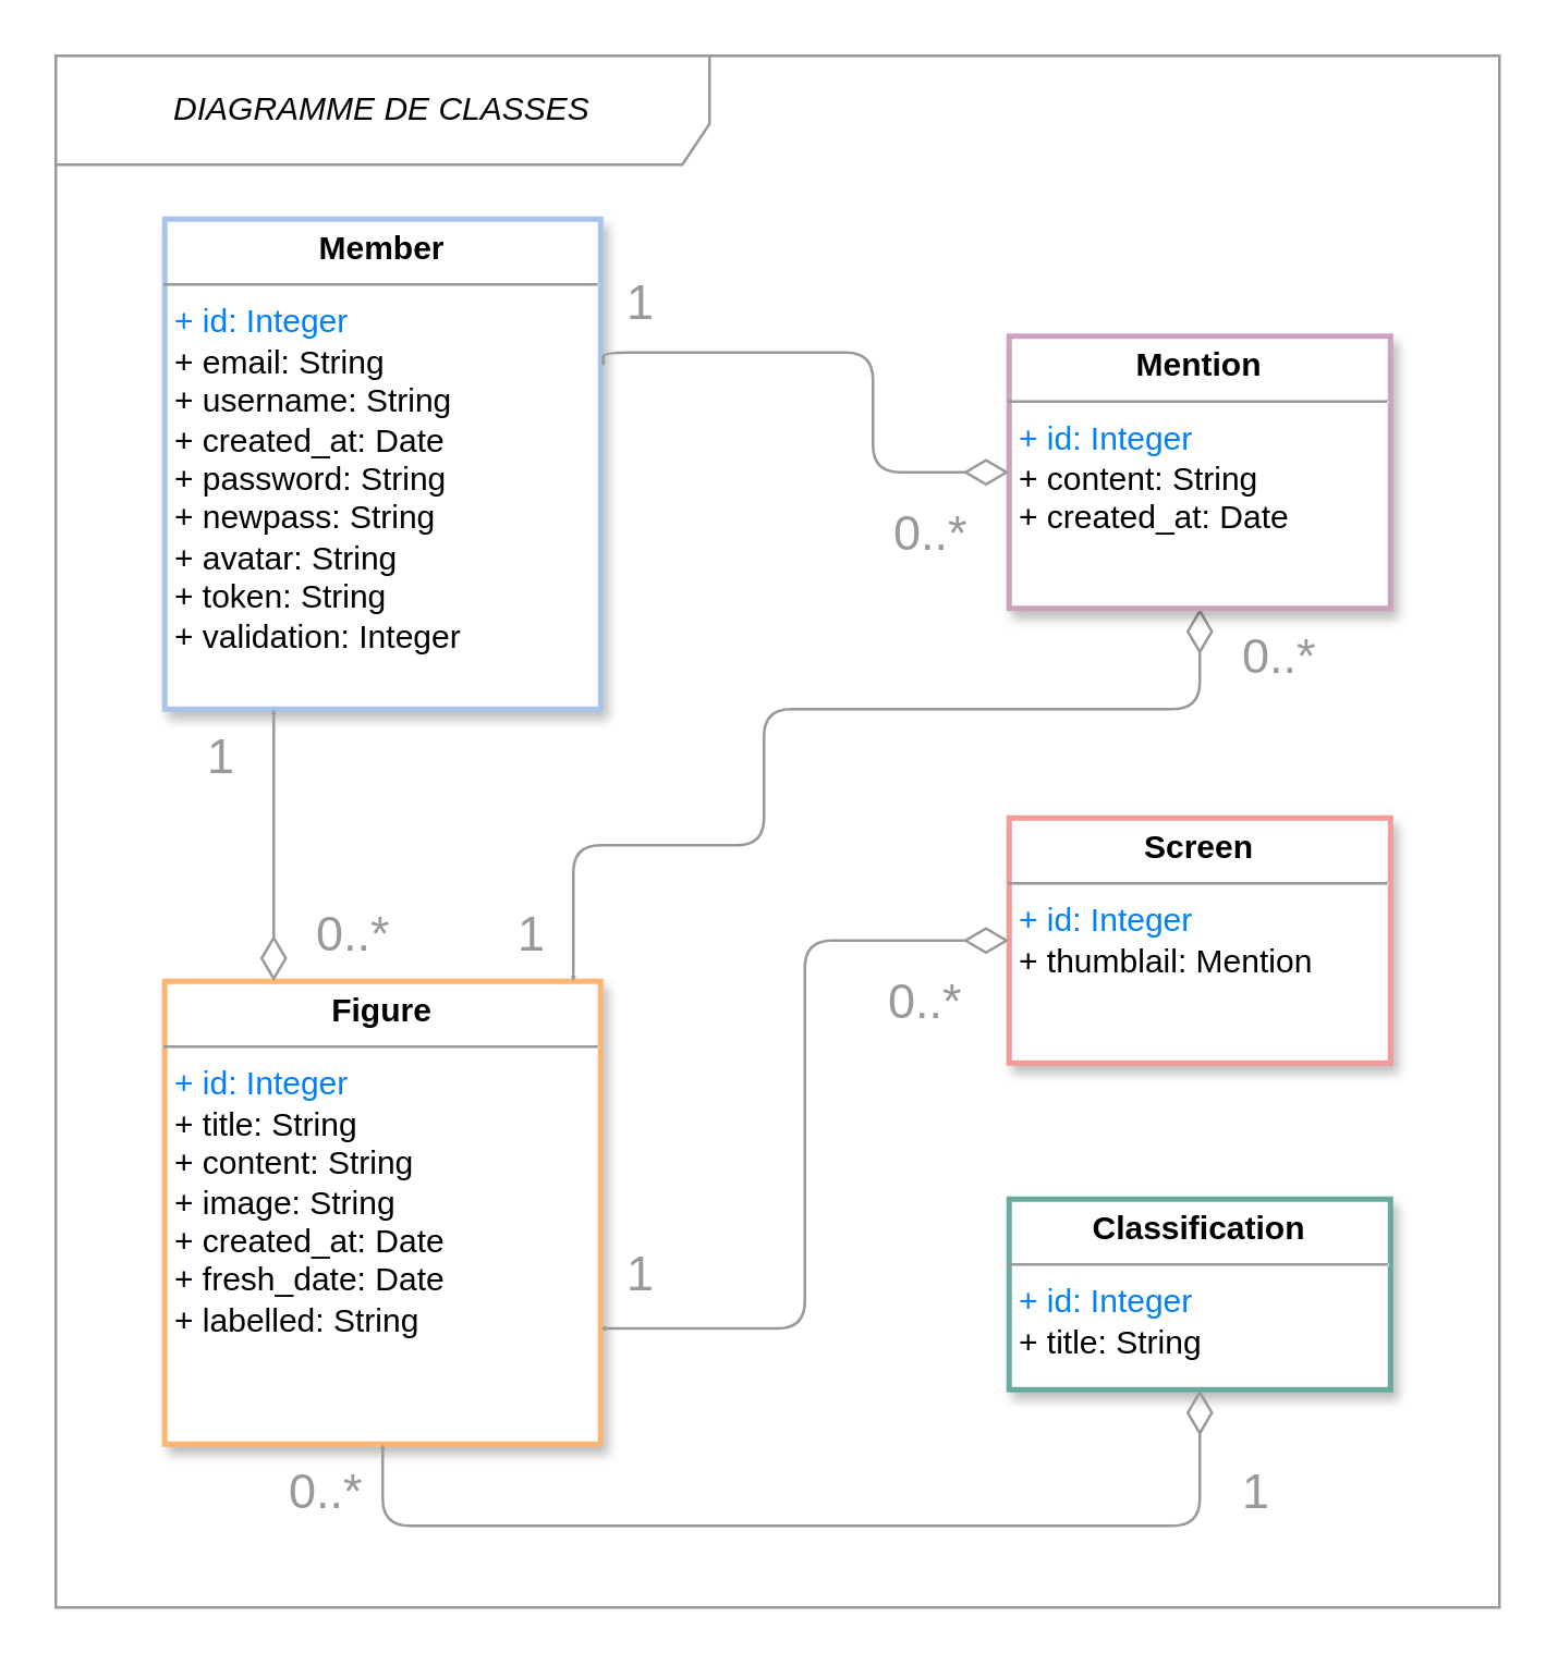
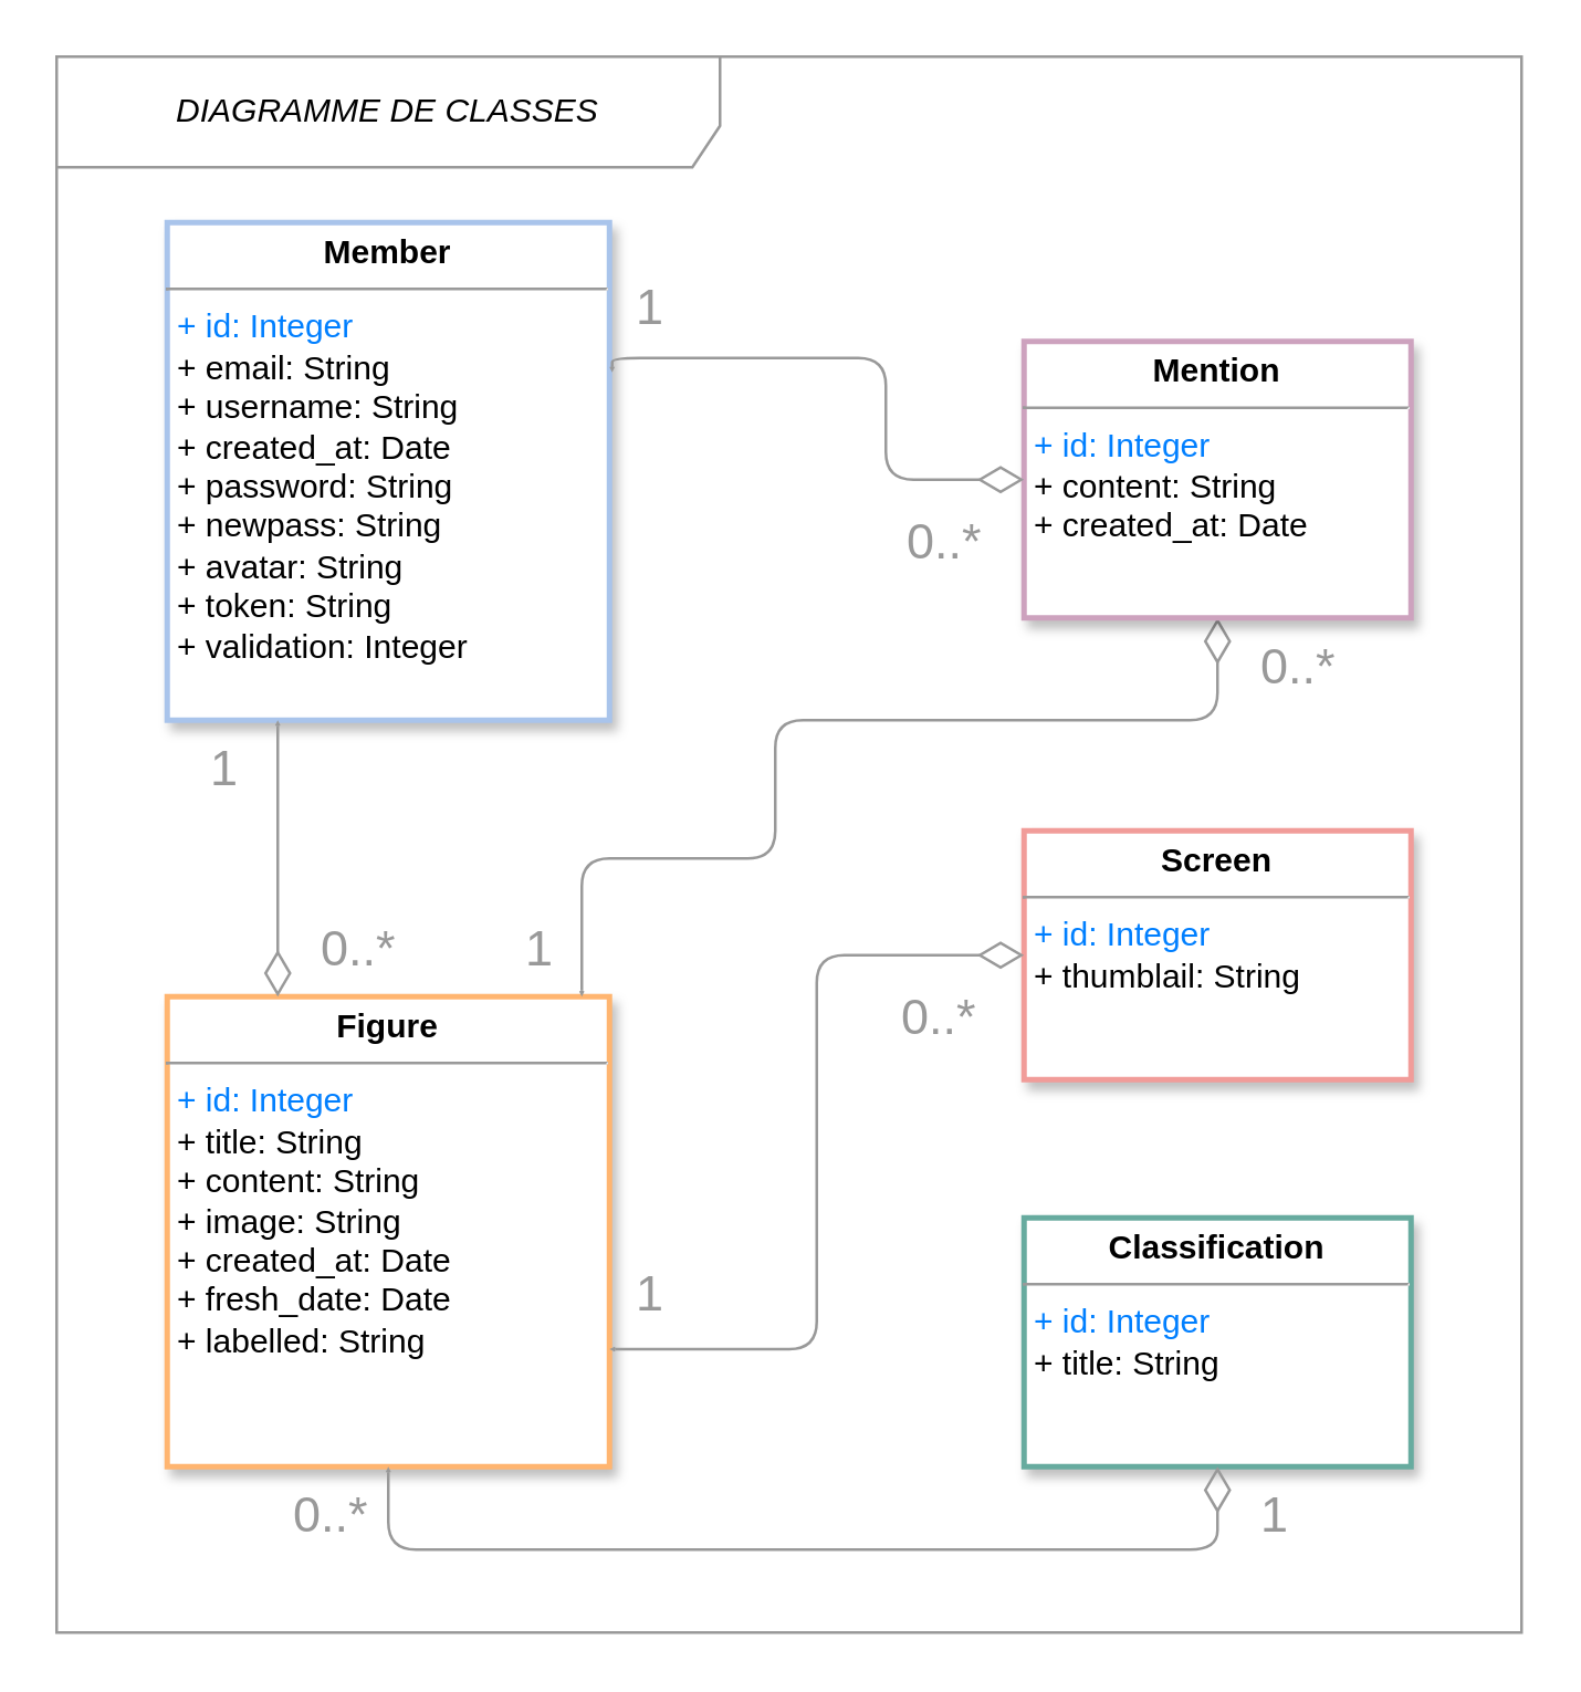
- <mxCell id="15" value="&lt;p style=&quot;margin: 0px ; margin-top: 4px ; text-align: center&quot;&gt;&lt;b&gt;Screen&lt;/b&gt;&lt;/p&gt;&lt;hr size=&quot;1&quot;&gt;&lt;p style=&quot;margin: 0px ; margin-left: 4px&quot;&gt;&lt;font color=&quot;#007fff&quot;&gt;+ id: Integer&lt;/font&gt;&lt;br&gt;&lt;/p&gt;&lt;p style=&quot;margin: 0px ; margin-left: 4px&quot;&gt;&lt;span&gt;+ thumblail: Mention&lt;/span&gt;&lt;/p&gt;&lt;p style=&quot;margin: 0px ; margin-left: 4px&quot;&gt;&lt;br&gt;&lt;/p&gt;&lt;p style=&quot;margin: 0px ; margin-left: 4px&quot;&gt;&lt;span&gt;&amp;nbsp;&lt;/span&gt;&lt;/p&gt;&lt;p style=&quot;margin: 0px ; margin-left: 4px&quot;&gt;&lt;font color=&quot;#007FFF&quot;&gt;&lt;br&gt;&lt;/font&gt;&lt;/p&gt;" style="verticalAlign=top;align=left;overflow=fill;fontSize=12;fontFamily=Helvetica;html=1;fillColor=#FFFFFF;strokeWidth=2;shadow=1;strokeColor=#F19C99;" vertex="1" parent="1"><mxGeometry x="370" y="300" width="140" height="90" as="geometry" /></mxCell>
+ <mxCell id="15" value="&lt;p style=&quot;margin: 0px ; margin-top: 4px ; text-align: center&quot;&gt;&lt;b&gt;Screen&lt;/b&gt;&lt;/p&gt;&lt;hr size=&quot;1&quot;&gt;&lt;p style=&quot;margin: 0px ; margin-left: 4px&quot;&gt;&lt;font color=&quot;#007fff&quot;&gt;+ id: Integer&lt;/font&gt;&lt;br&gt;&lt;/p&gt;&lt;p style=&quot;margin: 0px ; margin-left: 4px&quot;&gt;&lt;span&gt;+ thumblail: String&lt;/span&gt;&lt;/p&gt;&lt;p style=&quot;margin: 0px ; margin-left: 4px&quot;&gt;&lt;br&gt;&lt;/p&gt;&lt;p style=&quot;margin: 0px ; margin-left: 4px&quot;&gt;&lt;span&gt;&amp;nbsp;&lt;/span&gt;&lt;/p&gt;&lt;p style=&quot;margin: 0px ; margin-left: 4px&quot;&gt;&lt;font color=&quot;#007FFF&quot;&gt;&lt;br&gt;&lt;/font&gt;&lt;/p&gt;" style="verticalAlign=top;align=left;overflow=fill;fontSize=12;fontFamily=Helvetica;html=1;fillColor=#FFFFFF;strokeWidth=2;shadow=1;strokeColor=#F19C99;" vertex="1" parent="1"><mxGeometry x="370" y="300" width="140" height="90" as="geometry" /></mxCell>
- <mxCell id="11" value="&lt;p style=&quot;margin: 0px ; margin-top: 4px ; text-align: center&quot;&gt;&lt;b&gt;Classification&lt;/b&gt;&lt;/p&gt;&lt;hr size=&quot;1&quot;&gt;&lt;p style=&quot;margin: 0px ; margin-left: 4px&quot;&gt;&lt;font color=&quot;#007fff&quot;&gt;+ id: Integer&lt;/font&gt;&lt;br&gt;&lt;/p&gt;&lt;p style=&quot;margin: 0px ; margin-left: 4px&quot;&gt;&lt;span&gt;+ title: String&lt;/span&gt;&lt;/p&gt;&lt;p style=&quot;margin: 0px ; margin-left: 4px&quot;&gt;&lt;br&gt;&lt;/p&gt;&lt;p style=&quot;margin: 0px ; margin-left: 4px&quot;&gt;&lt;span&gt;&amp;nbsp;&lt;/span&gt;&lt;/p&gt;&lt;p style=&quot;margin: 0px ; margin-left: 4px&quot;&gt;&lt;font color=&quot;#007FFF&quot;&gt;&lt;br&gt;&lt;/font&gt;&lt;/p&gt;" style="verticalAlign=top;align=left;overflow=fill;fontSize=12;fontFamily=Helvetica;html=1;fillColor=#FFFFFF;strokeWidth=2;shadow=1;strokeColor=#67AB9F;" vertex="1" parent="1"><mxGeometry x="370" y="440" width="140" height="70" as="geometry" /></mxCell>
+ <mxCell id="11" value="&lt;p style=&quot;margin: 0px ; margin-top: 4px ; text-align: center&quot;&gt;&lt;b&gt;Classification&lt;/b&gt;&lt;/p&gt;&lt;hr size=&quot;1&quot;&gt;&lt;p style=&quot;margin: 0px ; margin-left: 4px&quot;&gt;&lt;font color=&quot;#007fff&quot;&gt;+ id: Integer&lt;/font&gt;&lt;br&gt;&lt;/p&gt;&lt;p style=&quot;margin: 0px ; margin-left: 4px&quot;&gt;&lt;span&gt;+ title: String&lt;/span&gt;&lt;/p&gt;&lt;p style=&quot;margin: 0px ; margin-left: 4px&quot;&gt;&lt;br&gt;&lt;/p&gt;&lt;p style=&quot;margin: 0px ; margin-left: 4px&quot;&gt;&lt;span&gt;&amp;nbsp;&lt;/span&gt;&lt;/p&gt;&lt;p style=&quot;margin: 0px ; margin-left: 4px&quot;&gt;&lt;font color=&quot;#007FFF&quot;&gt;&lt;br&gt;&lt;/font&gt;&lt;/p&gt;" style="verticalAlign=top;align=left;overflow=fill;fontSize=12;fontFamily=Helvetica;html=1;fillColor=#FFFFFF;strokeWidth=2;shadow=1;strokeColor=#67AB9F;" vertex="1" parent="1"><mxGeometry x="370" y="440" width="140" height="90" as="geometry" /></mxCell>
